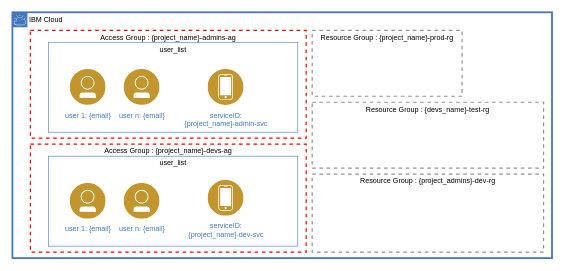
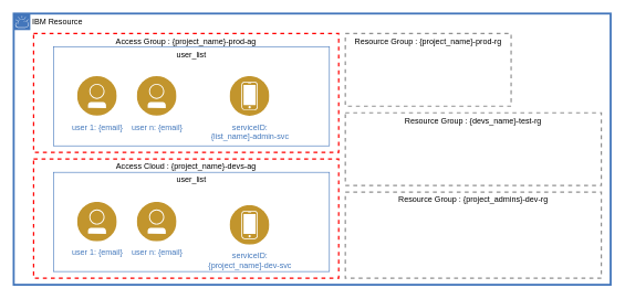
- <mxCell id="2" value="IBM Cloud" style="shape=mxgraph.ibm.box;prType=cloud;fontStyle=0;verticalAlign=top;align=left;spacingLeft=32;spacingTop=4;fillColor=none;rounded=0;whiteSpace=wrap;html=1;strokeColor=#4376BB;strokeWidth=3;dashed=0;container=1;spacing=-4;collapsible=0;expand=0;recursiveResize=0;" vertex="1" parent="1"><mxGeometry x="20" y="20" width="900" height="410" as="geometry" /></mxCell>
+ <mxCell id="2" value="IBM Resource" style="shape=mxgraph.ibm.box;prType=cloud;fontStyle=0;verticalAlign=top;align=left;spacingLeft=32;spacingTop=4;fillColor=none;rounded=0;whiteSpace=wrap;html=1;strokeColor=#4376BB;strokeWidth=3;dashed=0;container=1;spacing=-4;collapsible=0;expand=0;recursiveResize=0;" vertex="1" parent="1"><mxGeometry x="20" y="20" width="900" height="410" as="geometry" /></mxCell>
- <mxCell id="3" value="Access Group : {project_name}-admins-ag" style="fontStyle=0;verticalAlign=top;align=center;spacingTop=-2;fillColor=none;rounded=0;whiteSpace=wrap;html=1;strokeColor=#FF0000;strokeWidth=2;dashed=1;container=1;collapsible=0;expand=0;recursiveResize=0;" vertex="1" parent="2"><mxGeometry x="30" y="30" width="460" height="180" as="geometry" /></mxCell>
+ <mxCell id="3" value="Access Group : {project_name}-prod-ag" style="fontStyle=0;verticalAlign=top;align=center;spacingTop=-2;fillColor=none;rounded=0;whiteSpace=wrap;html=1;strokeColor=#FF0000;strokeWidth=2;dashed=1;container=1;collapsible=0;expand=0;recursiveResize=0;" vertex="1" parent="2"><mxGeometry x="30" y="30" width="460" height="180" as="geometry" /></mxCell>
- <mxCell id="7" value="serviceID: &lt;br&gt;{project_name]-admin-svc" style="aspect=fixed;perimeter=ellipsePerimeter;html=1;align=center;shadow=0;dashed=0;fontColor=#4277BB;labelBackgroundColor=#ffffff;fontSize=12;spacingTop=3;image;image=img/lib/ibm/users/device.svg;" vertex="1" parent="4"><mxGeometry x="266" y="45" width="60" height="60" as="geometry" /></mxCell>
+ <mxCell id="7" value="serviceID: &lt;br&gt;{list_name]-admin-svc" style="aspect=fixed;perimeter=ellipsePerimeter;html=1;align=center;shadow=0;dashed=0;fontColor=#4277BB;labelBackgroundColor=#ffffff;fontSize=12;spacingTop=3;image;image=img/lib/ibm/users/device.svg;" vertex="1" parent="4"><mxGeometry x="266" y="45" width="60" height="60" as="geometry" /></mxCell>
- <mxCell id="8" value="Access Group : {project_name}-devs-ag" style="fontStyle=0;verticalAlign=top;align=center;spacingTop=-2;fillColor=none;rounded=0;whiteSpace=wrap;html=1;strokeColor=#FF0000;strokeWidth=2;dashed=1;container=1;collapsible=0;expand=0;recursiveResize=0;" vertex="1" parent="2"><mxGeometry x="30" y="220" width="460" height="180" as="geometry" /></mxCell>
+ <mxCell id="8" value="Access Cloud : {project_name}-devs-ag" style="fontStyle=0;verticalAlign=top;align=center;spacingTop=-2;fillColor=none;rounded=0;whiteSpace=wrap;html=1;strokeColor=#FF0000;strokeWidth=2;dashed=1;container=1;collapsible=0;expand=0;recursiveResize=0;" vertex="1" parent="2"><mxGeometry x="30" y="220" width="460" height="180" as="geometry" /></mxCell>
- <mxCell id="12" value="serviceID: &lt;br&gt;{project_name]-dev-svc" style="aspect=fixed;perimeter=ellipsePerimeter;html=1;align=center;shadow=0;dashed=0;fontColor=#4277BB;labelBackgroundColor=#ffffff;fontSize=12;spacingTop=3;image;image=img/lib/ibm/users/device.svg;" vertex="1" parent="9"><mxGeometry x="266" y="40" width="60" height="60" as="geometry" /></mxCell>
+ <mxCell id="12" value="serviceID: &lt;br&gt;{project_name]-dev-svc" style="aspect=fixed;perimeter=ellipsePerimeter;html=1;align=center;shadow=0;dashed=0;fontColor=#4277BB;labelBackgroundColor=#ffffff;fontSize=12;spacingTop=3;image;image=img/lib/ibm/users/device.svg;" vertex="1" parent="9"><mxGeometry x="266" y="50" width="60" height="60" as="geometry" /></mxCell>
